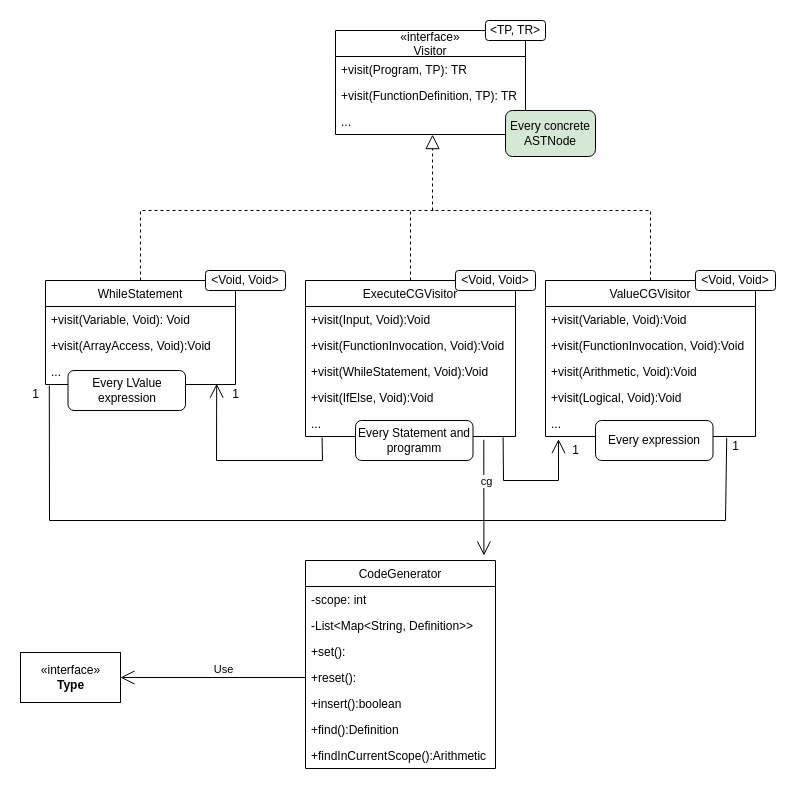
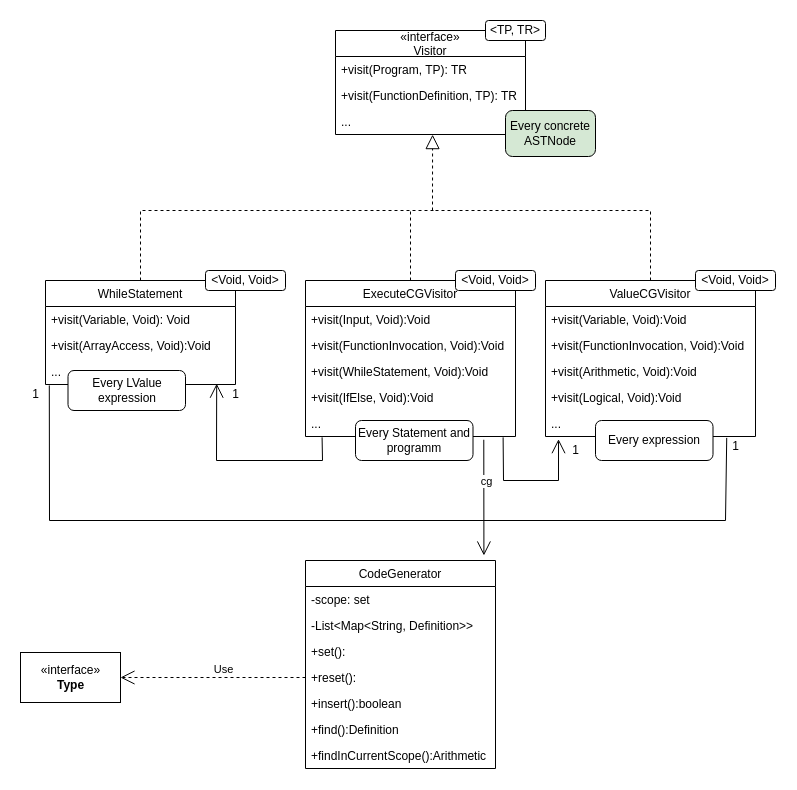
- <mxCell id="8" value="-scope: int" style="text;strokeColor=none;fillColor=none;align=left;verticalAlign=top;spacingLeft=4;spacingRight=4;overflow=hidden;rotatable=0;points=[[0,0.5],[1,0.5]];portConstraint=eastwest;" vertex="1" parent="7"><mxGeometry y="26" width="190" height="26" as="geometry" /></mxCell>
+ <mxCell id="8" value="-scope: set" style="text;strokeColor=none;fillColor=none;align=left;verticalAlign=top;spacingLeft=4;spacingRight=4;overflow=hidden;rotatable=0;points=[[0,0.5],[1,0.5]];portConstraint=eastwest;" vertex="1" parent="7"><mxGeometry y="26" width="190" height="26" as="geometry" /></mxCell>
- <mxCell id="32" value="Use" style="endArrow=open;endSize=12;dashed=0;html=1;rounded=0;entryX=1;entryY=0.5;entryDx=0;entryDy=0;exitX=0;exitY=0.5;exitDx=0;exitDy=0;" edge="1" parent="1" source="11" target="31"><mxGeometry x="-0.118" y="-8" width="160" relative="1" as="geometry"><mxPoint x="455" y="177" as="sourcePoint" /><mxPoint x="372.5" y="280" as="targetPoint" /><Array as="points" /><mxPoint as="offset" /></mxGeometry></mxCell>
+ <mxCell id="32" value="Use" style="endArrow=open;endSize=12;dashed=1;html=1;rounded=0;entryX=1;entryY=0.5;entryDx=0;entryDy=0;exitX=0;exitY=0.5;exitDx=0;exitDy=0;" edge="1" parent="1" source="11" target="31"><mxGeometry x="-0.118" y="-8" width="160" relative="1" as="geometry"><mxPoint x="455" y="177" as="sourcePoint" /><mxPoint x="372.5" y="280" as="targetPoint" /><Array as="points" /><mxPoint as="offset" /></mxGeometry></mxCell>
